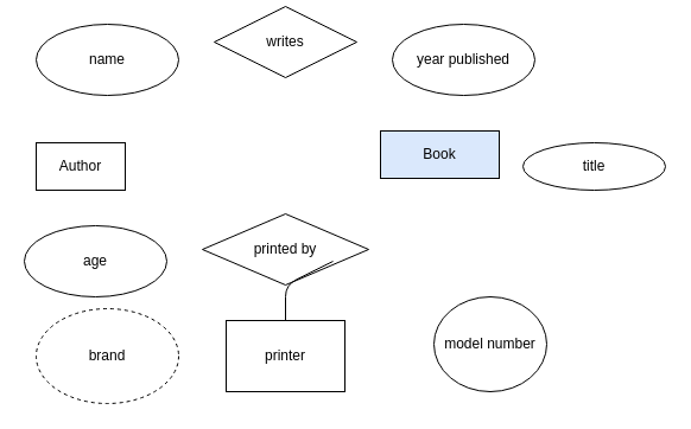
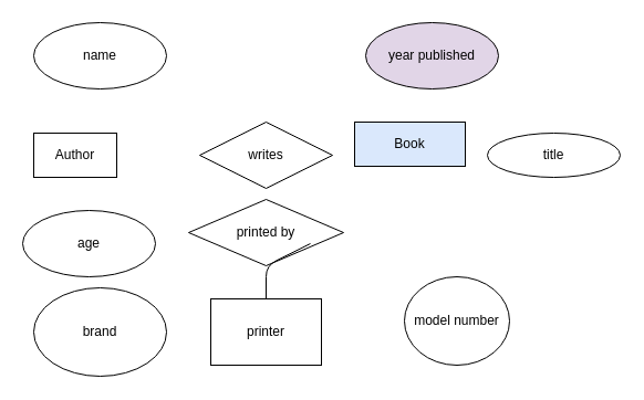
- <mxCell id="4" value="writes" style="rhombus;whiteSpace=wrap;html=1;" vertex="1" parent="1"><mxGeometry x="180" y="5" width="120" height="60" as="geometry" /></mxCell>
+ <mxCell id="4" value="writes" style="rhombus;whiteSpace=wrap;html=1;" vertex="1" parent="1"><mxGeometry x="180" y="110" width="120" height="60" as="geometry" /></mxCell>
- <mxCell id="7" value="year published" style="ellipse;whiteSpace=wrap;html=1;" vertex="1" parent="1"><mxGeometry x="330" y="20" width="120" height="60" as="geometry" /></mxCell>
+ <mxCell id="7" value="year published" style="ellipse;whiteSpace=wrap;html=1;fillColor=#e1d5e7;" vertex="1" parent="1"><mxGeometry x="330" y="20" width="120" height="60" as="geometry" /></mxCell>
- <mxCell id="12" value="brand" style="ellipse;whiteSpace=wrap;html=1;dashed=1;" vertex="1" parent="1"><mxGeometry x="30" y="260" width="120" height="80" as="geometry" /></mxCell>
+ <mxCell id="12" value="brand" style="ellipse;whiteSpace=wrap;html=1;" vertex="1" parent="1"><mxGeometry x="30" y="260" width="120" height="80" as="geometry" /></mxCell>
